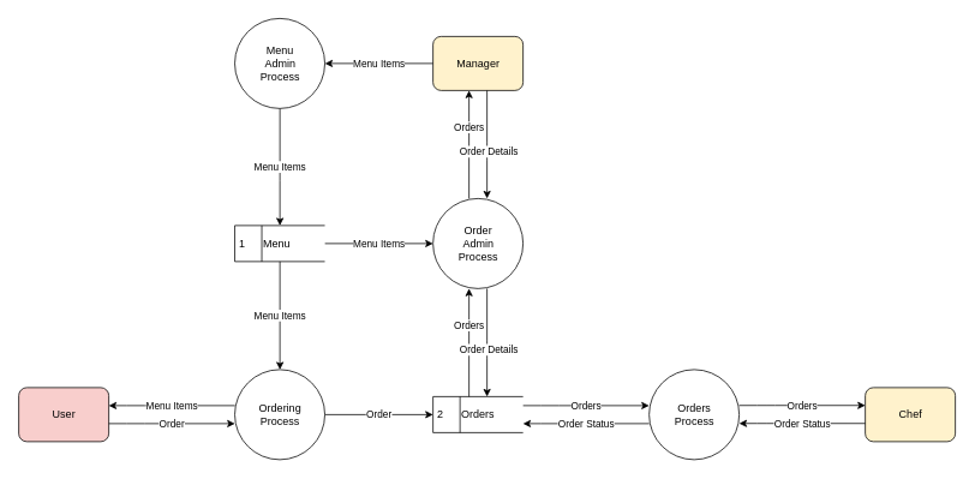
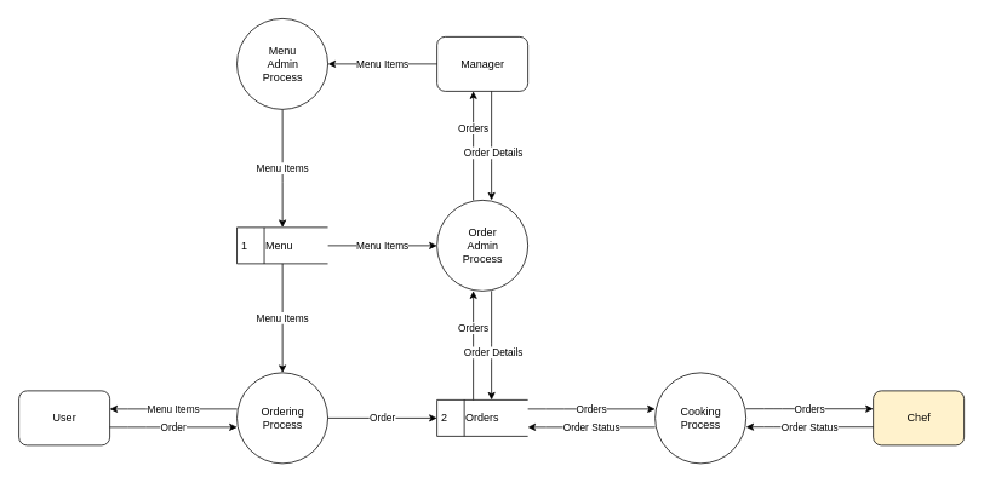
- <mxCell id="10" value="Manager" style="html=1;dashed=0;whitespace=wrap;rounded=1;fillColor=#fff2cc;" vertex="1" parent="1"><mxGeometry x="480" y="40" width="100" height="60" as="geometry" /></mxCell>
+ <mxCell id="10" value="Manager" style="html=1;dashed=0;whitespace=wrap;rounded=1;" vertex="1" parent="1"><mxGeometry x="480" y="40" width="100" height="60" as="geometry" /></mxCell>
- <mxCell id="4" value="User" style="html=1;dashed=0;whitespace=wrap;rounded=1;fillColor=#f8cecc;" vertex="1" parent="1"><mxGeometry x="20" y="430" width="100" height="60" as="geometry" /></mxCell>
+ <mxCell id="4" value="User" style="html=1;dashed=0;whitespace=wrap;rounded=1;" vertex="1" parent="1"><mxGeometry x="20" y="430" width="100" height="60" as="geometry" /></mxCell>
- <mxCell id="15" value="Orders&lt;br&gt;Process" style="shape=ellipse;html=1;dashed=0;whitespace=wrap;aspect=fixed;perimeter=ellipsePerimeter;" vertex="1" parent="1"><mxGeometry x="720" y="410" width="100" height="100" as="geometry" /></mxCell>
+ <mxCell id="15" value="Cooking&lt;br&gt;Process" style="shape=ellipse;html=1;dashed=0;whitespace=wrap;aspect=fixed;perimeter=ellipsePerimeter;" vertex="1" parent="1"><mxGeometry x="720" y="410" width="100" height="100" as="geometry" /></mxCell>
